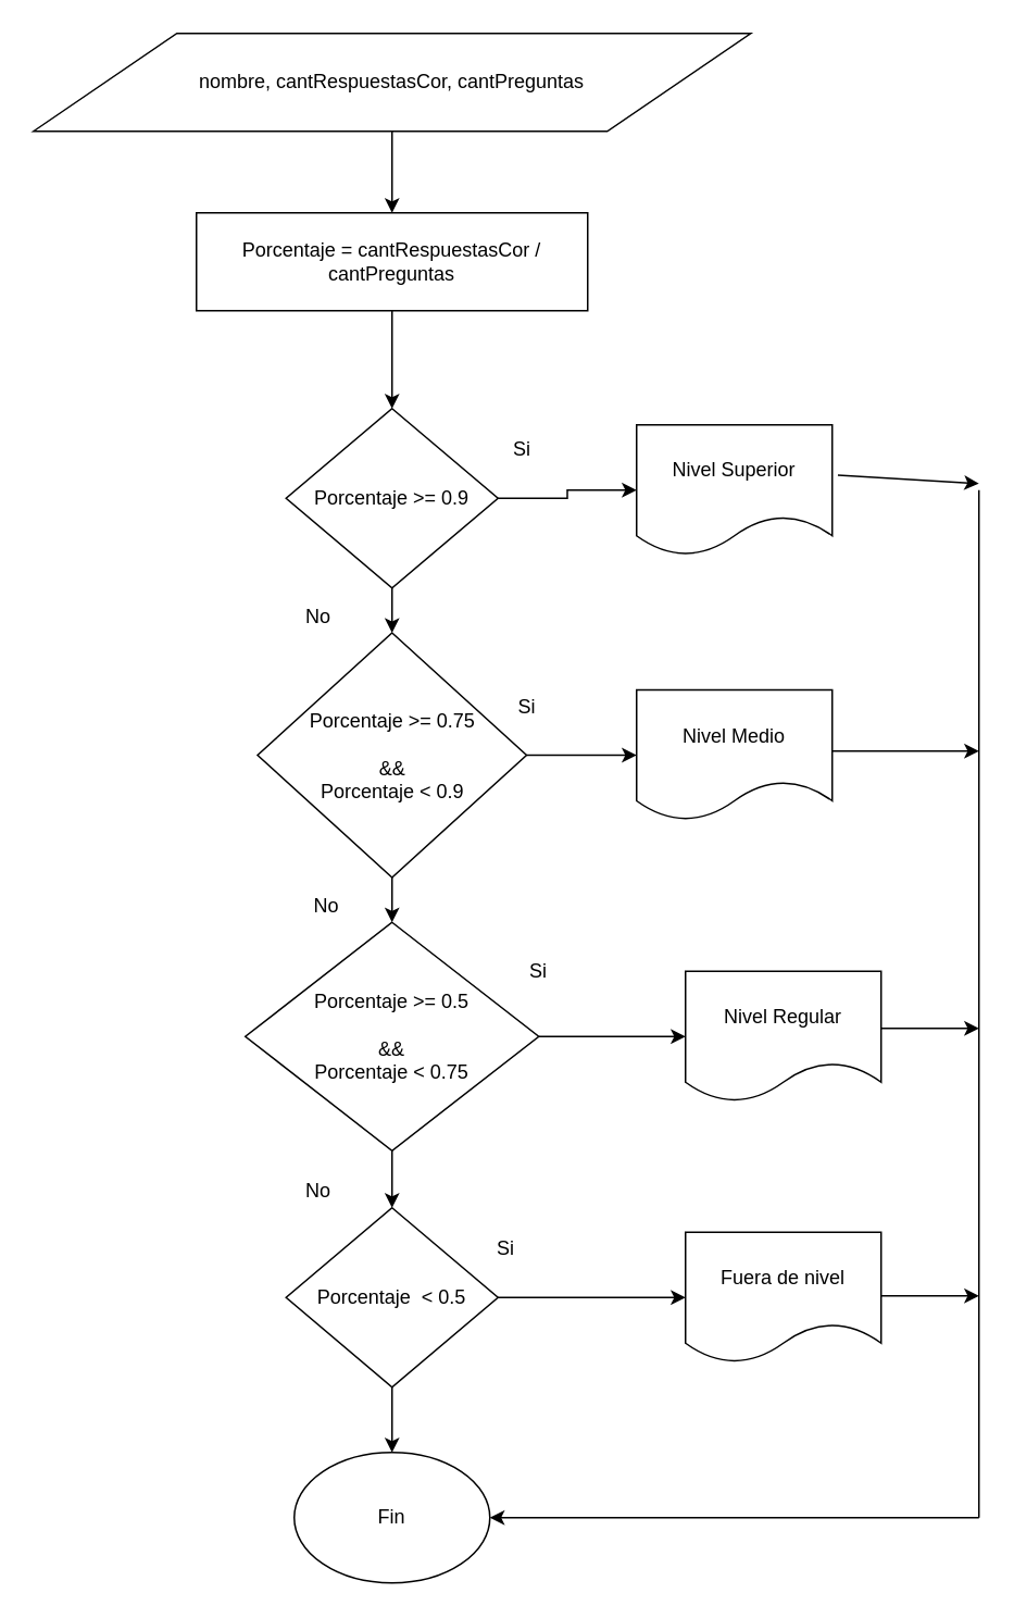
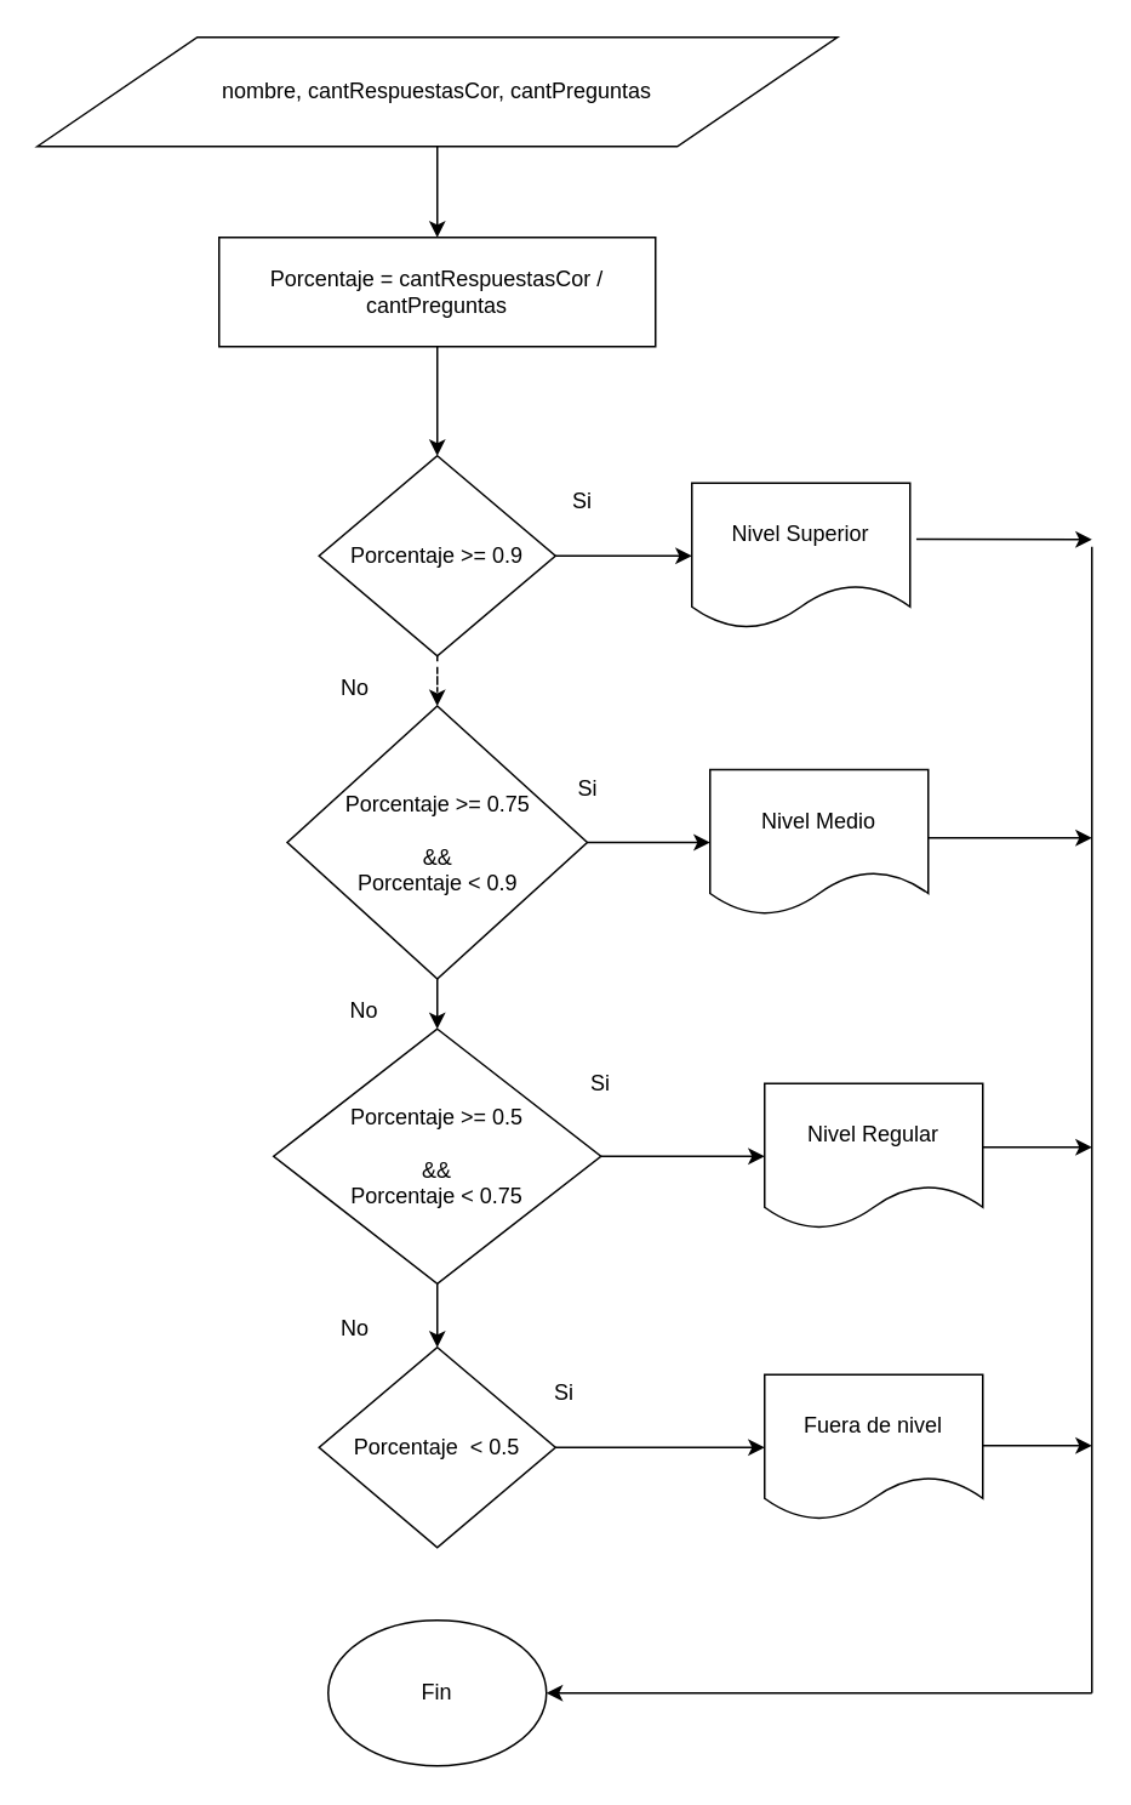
- <mxCell id="9" value="Nivel Superior" style="shape=document;whiteSpace=wrap;html=1;boundedLbl=1;" parent="1" vertex="1"><mxGeometry x="390" y="260" width="120" height="80" as="geometry" /></mxCell>
+ <mxCell id="9" value="Nivel Superior" style="shape=document;whiteSpace=wrap;html=1;boundedLbl=1;" parent="1" vertex="1"><mxGeometry x="380" y="265" width="120" height="80" as="geometry" /></mxCell>
- <mxCell id="7" value="" style="edgeStyle=orthogonalEdgeStyle;rounded=0;orthogonalLoop=1;jettySize=auto;html=1;" parent="1" source="8" target="12" edge="1"><mxGeometry relative="1" as="geometry" /></mxCell>
+ <mxCell id="7" value="" style="edgeStyle=orthogonalEdgeStyle;rounded=0;orthogonalLoop=1;jettySize=auto;html=1;dashed=1;" parent="1" source="8" target="12" edge="1"><mxGeometry relative="1" as="geometry" /></mxCell>
- <mxCell id="19" value="" style="edgeStyle=orthogonalEdgeStyle;rounded=0;orthogonalLoop=1;jettySize=auto;html=1;" parent="1" source="20" target="22" edge="1"><mxGeometry relative="1" as="geometry" /></mxCell>
